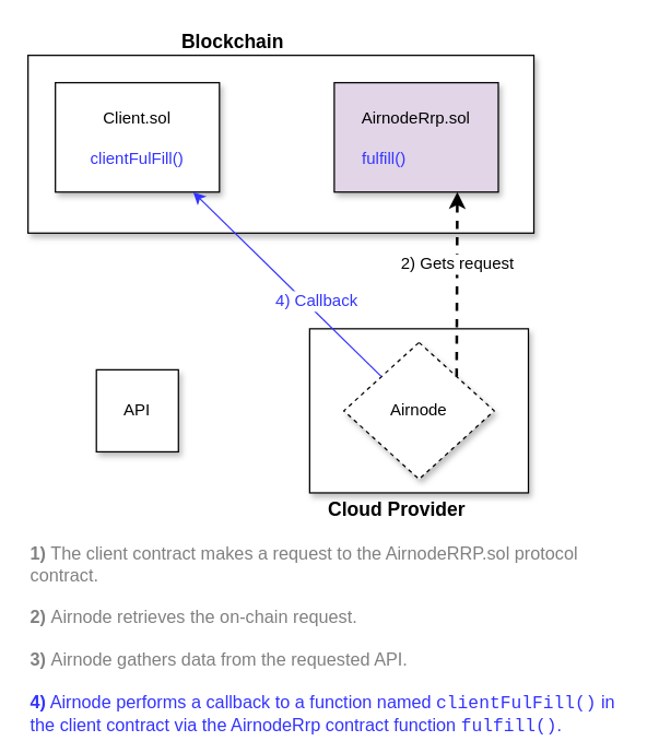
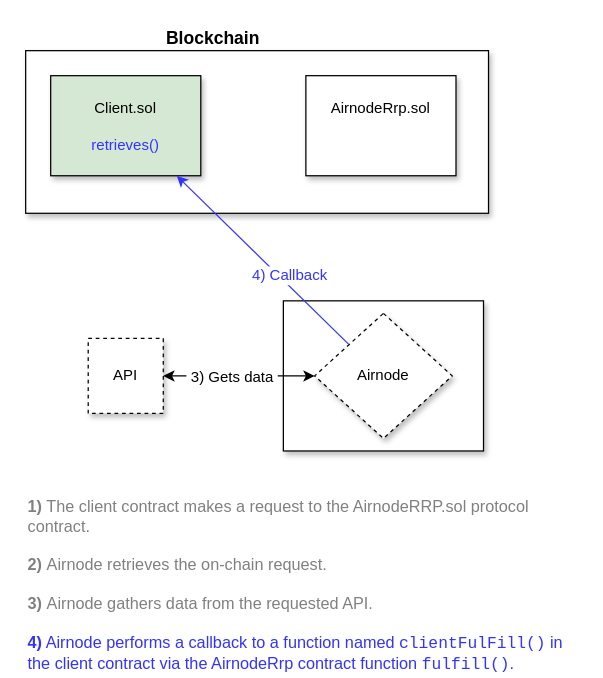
- <mxCell id="4" value="Client.sol&lt;br&gt;&lt;br&gt;&lt;br&gt;" style="rounded=0;whiteSpace=wrap;html=1;shadow=1;" parent="1" vertex="1"><mxGeometry x="40" y="60" width="120" height="80" as="geometry" /></mxCell>
+ <mxCell id="4" value="Client.sol&lt;br&gt;&lt;br&gt;&lt;br&gt;" style="rounded=0;whiteSpace=wrap;html=1;shadow=1;fillColor=#d5e8d4;" parent="1" vertex="1"><mxGeometry x="40" y="60" width="120" height="80" as="geometry" /></mxCell>
- <mxCell id="5" value="AirnodeRrp.sol&lt;br&gt;&lt;br&gt;&lt;br&gt;" style="rounded=0;whiteSpace=wrap;html=1;shadow=1;fillColor=#e1d5e7;" parent="1" vertex="1"><mxGeometry x="244" y="60" width="120" height="80" as="geometry" /></mxCell>
+ <mxCell id="5" value="AirnodeRrp.sol&lt;br&gt;&lt;br&gt;&lt;br&gt;" style="rounded=0;whiteSpace=wrap;html=1;shadow=1;" parent="1" vertex="1"><mxGeometry x="244" y="60" width="120" height="80" as="geometry" /></mxCell>
- <mxCell id="15" value="&lt;font style=&quot;font-size: 12px&quot;&gt;clientFulFill()&lt;/font&gt;" style="text;html=1;align=center;verticalAlign=middle;whiteSpace=wrap;rounded=0;fontSize=11;fontColor=#3333FF;" vertex="1" parent="1"><mxGeometry x="65" y="106" width="70" height="20" as="geometry" /></mxCell>
+ <mxCell id="15" value="&lt;font style=&quot;font-size: 12px&quot;&gt;retrieves()&lt;/font&gt;" style="text;html=1;align=center;verticalAlign=middle;whiteSpace=wrap;rounded=0;fontSize=11;fontColor=#3333FF;" vertex="1" parent="1"><mxGeometry x="65" y="106" width="70" height="20" as="geometry" /></mxCell>
- <mxCell id="16" value="&lt;font style=&quot;font-size: 12px&quot;&gt;&amp;nbsp;fulfill()&lt;/font&gt;" style="text;html=1;strokeColor=none;fillColor=none;align=center;verticalAlign=middle;whiteSpace=wrap;rounded=0;fontSize=11;fontColor=#3333FF;" vertex="1" parent="1"><mxGeometry x="258" y="106" width="42" height="20" as="geometry" /></mxCell>
- <mxCell id="13" value="" style="endArrow=classic;html=1;dashed=1;entryX=0.75;entryY=1;entryDx=0;entryDy=0;exitX=1;exitY=0;exitDx=0;exitDy=0;strokeWidth=2;" parent="1" source="10" target="5" edge="1"><mxGeometry relative="1" as="geometry"><mxPoint x="384" y="410" as="sourcePoint" /><mxPoint x="484" y="410" as="targetPoint" /></mxGeometry></mxCell>
- <mxCell id="14" value="&lt;font style=&quot;font-size: 12px&quot;&gt;2) Gets request&lt;/font&gt;" style="edgeLabel;resizable=0;html=1;align=center;verticalAlign=middle;" parent="13" connectable="0" vertex="1"><mxGeometry relative="1" as="geometry"><mxPoint y="-15" as="offset" /></mxGeometry></mxCell>
- <mxCell id="8" value="API" style="rounded=0;whiteSpace=wrap;html=1;shadow=1;" parent="1" vertex="1"><mxGeometry x="70" y="270" width="60" height="60" as="geometry" /></mxCell>
+ <mxCell id="8" value="API" style="rounded=0;whiteSpace=wrap;html=1;shadow=1;dashed=1;" parent="1" vertex="1"><mxGeometry x="70" y="270" width="60" height="60" as="geometry" /></mxCell>
+ <mxCell id="11" value="" style="endArrow=classic;startArrow=classic;html=1;entryX=1;entryY=0.5;entryDx=0;entryDy=0;exitX=0;exitY=0.5;exitDx=0;exitDy=0;" parent="1" source="10" target="8" edge="1"><mxGeometry width="50" height="50" relative="1" as="geometry"><mxPoint x="170" y="300" as="sourcePoint" /><mxPoint x="140" y="300" as="targetPoint" /></mxGeometry></mxCell>
+ <mxCell id="12" value="&lt;font style=&quot;font-size: 12px&quot; color=&quot;#000000&quot;&gt;&amp;nbsp;3) Gets data&amp;nbsp;&lt;/font&gt;" style="edgeLabel;html=1;align=center;verticalAlign=middle;resizable=0;points=[];fontSize=11;fontColor=#3333FF;" vertex="1" connectable="0" parent="11"><mxGeometry x="0.074" relative="1" as="geometry"><mxPoint x="-2" as="offset" /></mxGeometry></mxCell>
- <mxCell id="6" value="&lt;font style=&quot;font-size: 14px;&quot;&gt;Cloud Provider&lt;/font&gt;" style="text;html=1;strokeColor=none;fillColor=none;align=center;verticalAlign=middle;whiteSpace=wrap;rounded=0;shadow=1;fontSize=14;fontStyle=1" parent="1" vertex="1"><mxGeometry x="210" y="362" width="160" height="20" as="geometry" /></mxCell>
